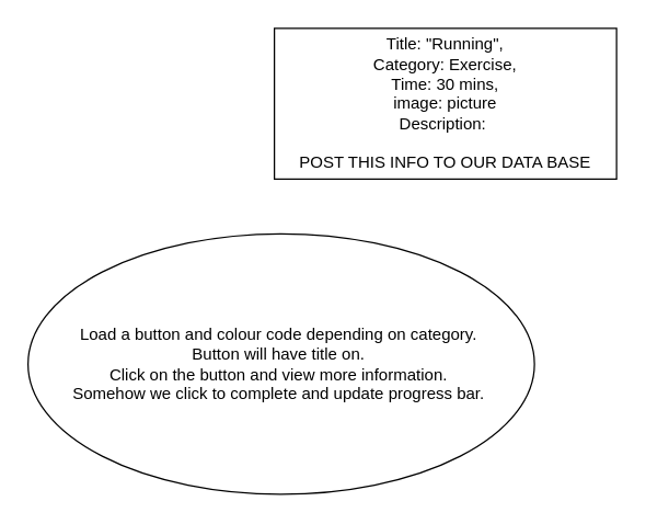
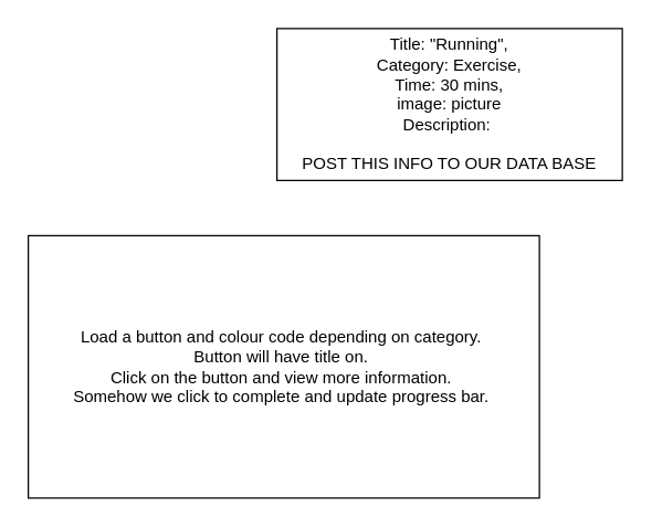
- <mxCell id="3" value="Load a button and colour code depending on category.&amp;nbsp;&lt;br&gt;Button will have title on.&amp;nbsp;&lt;br&gt;Click on the button and view more information.&amp;nbsp;&lt;br&gt;Somehow we click to complete and update progress bar.&amp;nbsp;" style="ellipse;whiteSpace=wrap;html=1;" vertex="1" parent="1"><mxGeometry x="20" y="170" width="370" height="190" as="geometry" /></mxCell>
+ <mxCell id="3" value="Load a button and colour code depending on category.&amp;nbsp;&lt;br&gt;Button will have title on.&amp;nbsp;&lt;br&gt;Click on the button and view more information.&amp;nbsp;&lt;br&gt;Somehow we click to complete and update progress bar.&amp;nbsp;" style="rounded=0;whiteSpace=wrap;html=1;" vertex="1" parent="1"><mxGeometry x="20" y="170" width="370" height="190" as="geometry" /></mxCell>
